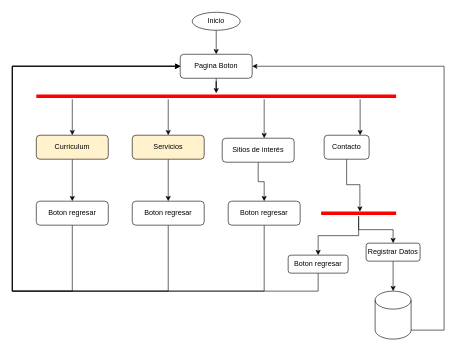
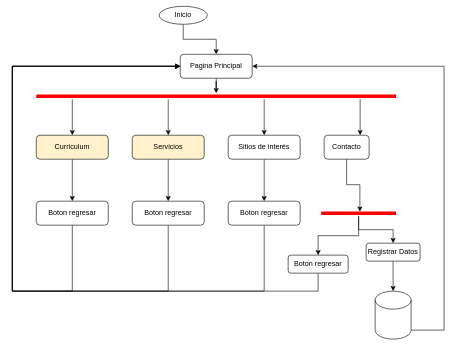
- <mxCell id="11" value="Inicio" style="ellipse;whiteSpace=wrap;html=1;" vertex="1" parent="1"><mxGeometry x="320" y="20" width="80" height="30" as="geometry" /></mxCell>
+ <mxCell id="11" value="Inicio" style="ellipse;whiteSpace=wrap;html=1;" vertex="1" parent="1"><mxGeometry x="265" y="10" width="80" height="30" as="geometry" /></mxCell>
- <mxCell id="3" value="Pagina Boton" style="rounded=1;whiteSpace=wrap;html=1;fontSize=12;glass=0;strokeWidth=1;shadow=0;" vertex="1" parent="1"><mxGeometry x="300" y="90" width="120" height="40" as="geometry" /></mxCell>
+ <mxCell id="3" value="Pagina Principal" style="rounded=1;whiteSpace=wrap;html=1;fontSize=12;glass=0;strokeWidth=1;shadow=0;" vertex="1" parent="1"><mxGeometry x="300" y="90" width="120" height="40" as="geometry" /></mxCell>
- <mxCell id="7" value="Sitios de interés" style="rounded=1;whiteSpace=wrap;html=1;fontSize=12;glass=0;strokeWidth=1;shadow=0;" vertex="1" parent="1"><mxGeometry x="370" y="230" width="120" height="40" as="geometry" /></mxCell>
+ <mxCell id="7" value="Sitios de interés" style="rounded=1;whiteSpace=wrap;html=1;fontSize=12;glass=0;strokeWidth=1;shadow=0;" vertex="1" parent="1"><mxGeometry x="380" y="225" width="120" height="40" as="geometry" /></mxCell>
